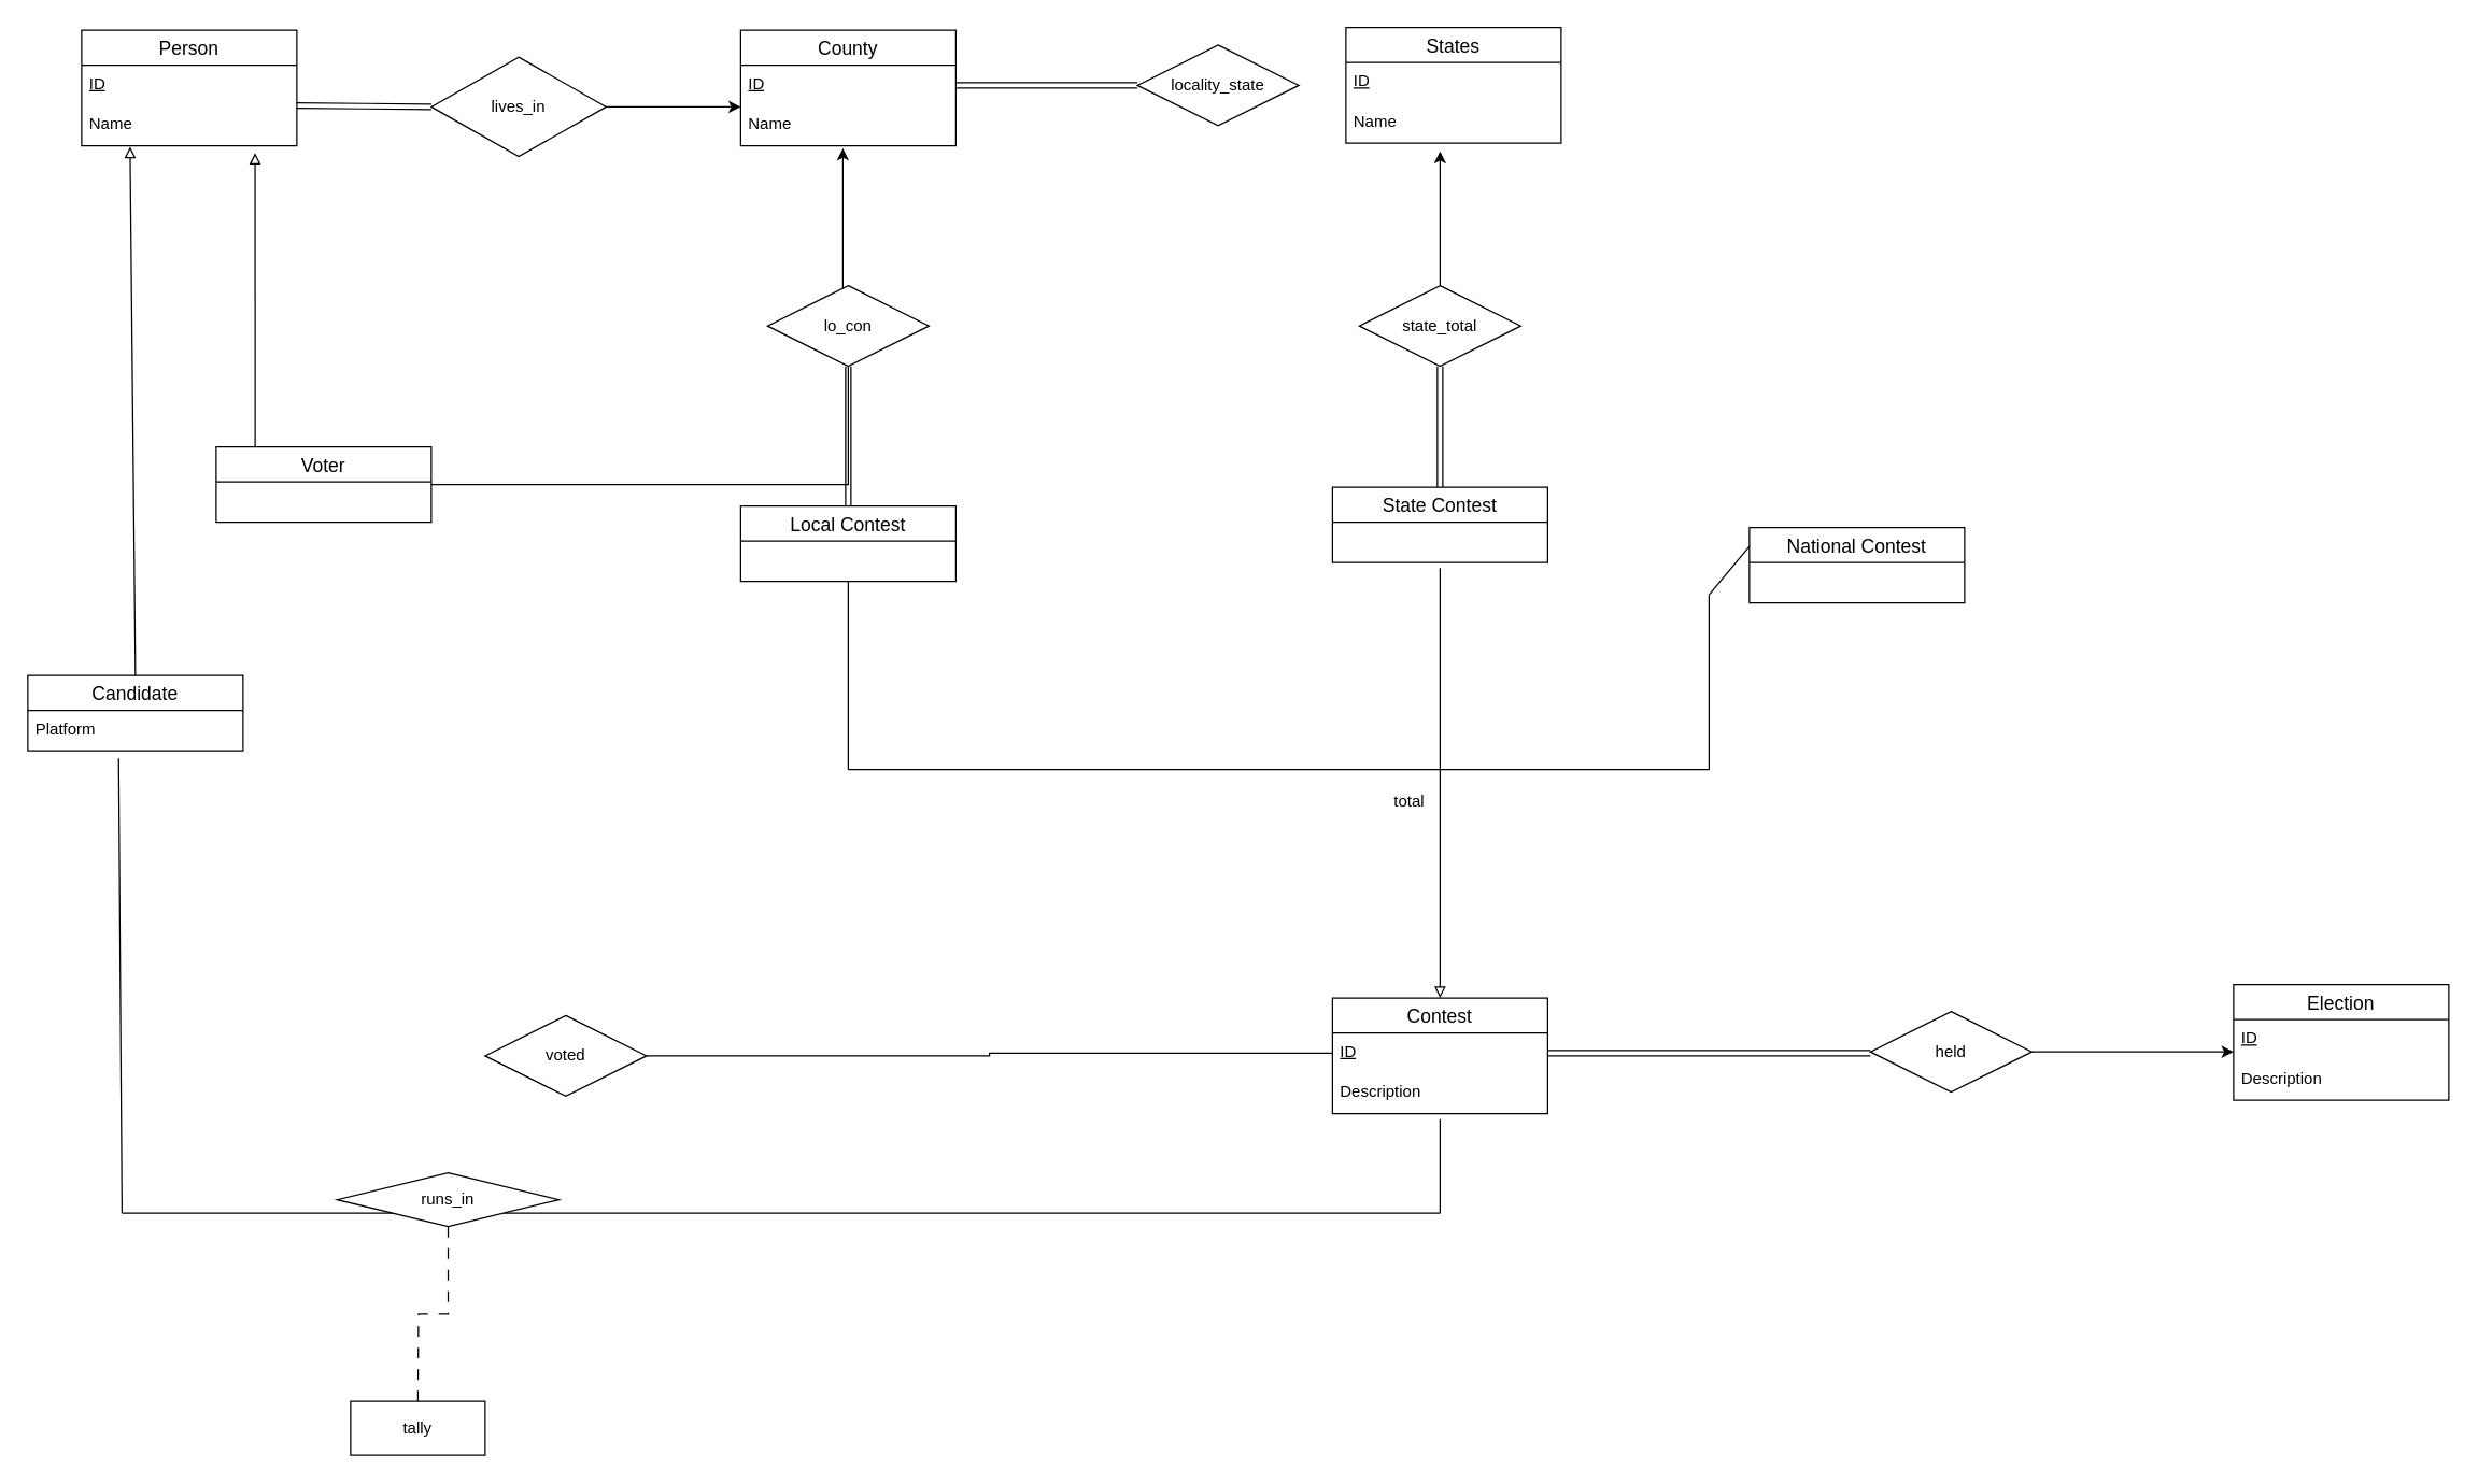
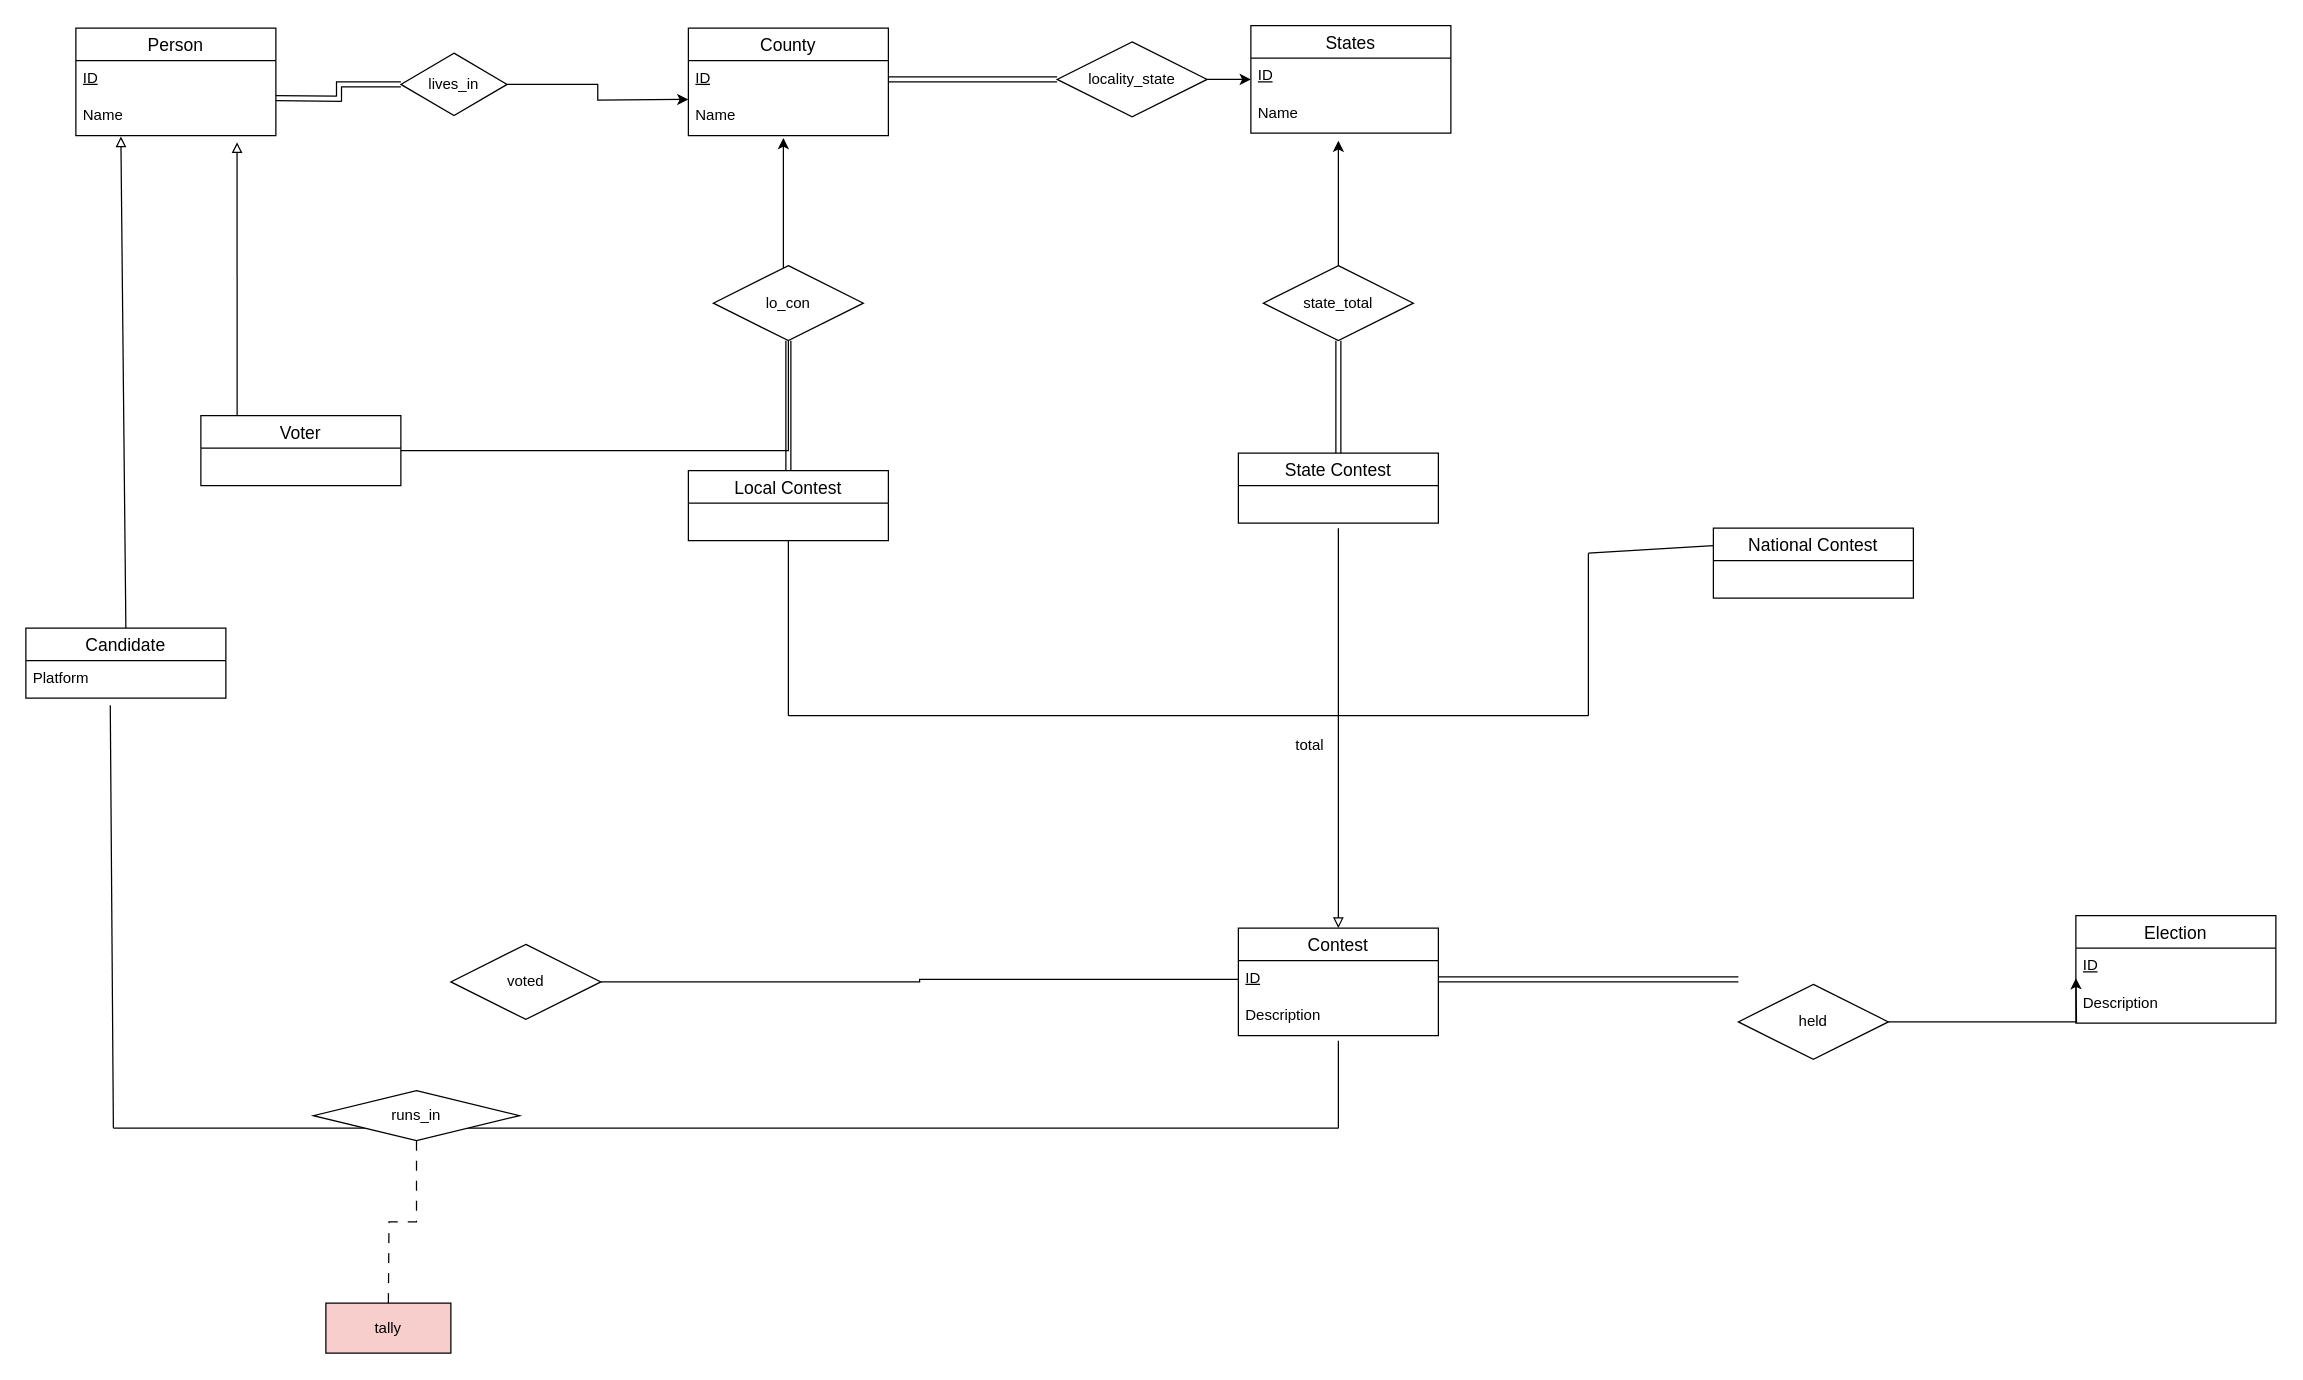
+ <mxCell id="10" style="edgeStyle=orthogonalEdgeStyle;rounded=0;orthogonalLoop=1;jettySize=auto;html=1;" parent="1" source="11" target="13" edge="1"><mxGeometry relative="1" as="geometry"><mxPoint x="1030" y="63" as="targetPoint" /></mxGeometry></mxCell>
- <mxCell id="6" value="lives_in" style="shape=rhombus;perimeter=rhombusPerimeter;whiteSpace=wrap;html=1;align=center;" parent="1" vertex="1"><mxGeometry x="320" y="42" width="130" height="74" as="geometry" /></mxCell>
+ <mxCell id="6" value="lives_in" style="shape=rhombus;perimeter=rhombusPerimeter;whiteSpace=wrap;html=1;align=center;" parent="1" vertex="1"><mxGeometry x="320" y="42" width="85" height="50" as="geometry" /></mxCell>
- <mxCell id="31" value="National Contest" style="swimlane;fontStyle=0;childLayout=stackLayout;horizontal=1;startSize=26;horizontalStack=0;resizeParent=1;resizeParentMax=0;resizeLast=0;collapsible=1;marginBottom=0;align=center;fontSize=14;" parent="1" vertex="1"><mxGeometry x="1300" y="392" width="160" height="56" as="geometry" /></mxCell>
+ <mxCell id="31" value="National Contest" style="swimlane;fontStyle=0;childLayout=stackLayout;horizontal=1;startSize=26;horizontalStack=0;resizeParent=1;resizeParentMax=0;resizeLast=0;collapsible=1;marginBottom=0;align=center;fontSize=14;" parent="1" vertex="1"><mxGeometry x="1370" y="422" width="160" height="56" as="geometry" /></mxCell>
- <mxCell id="52" value="held" style="shape=rhombus;perimeter=rhombusPerimeter;whiteSpace=wrap;html=1;align=center;" parent="1" vertex="1"><mxGeometry x="1390" y="752" width="120" height="60" as="geometry" /></mxCell>
+ <mxCell id="52" value="held" style="shape=rhombus;perimeter=rhombusPerimeter;whiteSpace=wrap;html=1;align=center;" parent="1" vertex="1"><mxGeometry x="1390" y="787" width="120" height="60" as="geometry" /></mxCell>
- <mxCell id="50" value="tally" style="whiteSpace=wrap;html=1;align=center;" parent="1" vertex="1"><mxGeometry x="260" y="1042" width="100" height="40" as="geometry" /></mxCell>
+ <mxCell id="50" value="tally" style="whiteSpace=wrap;html=1;align=center;fillColor=#f8cecc;" parent="1" vertex="1"><mxGeometry x="260" y="1042" width="100" height="40" as="geometry" /></mxCell>
